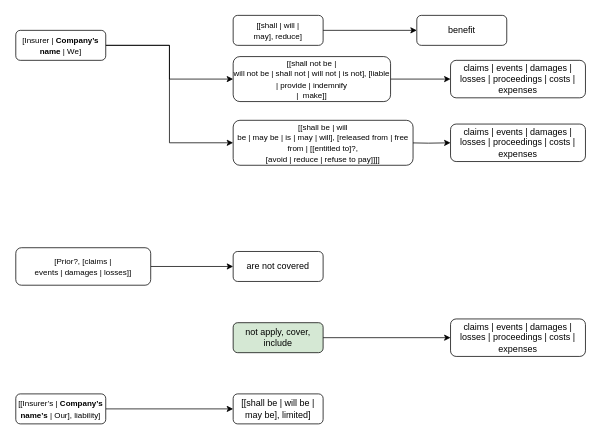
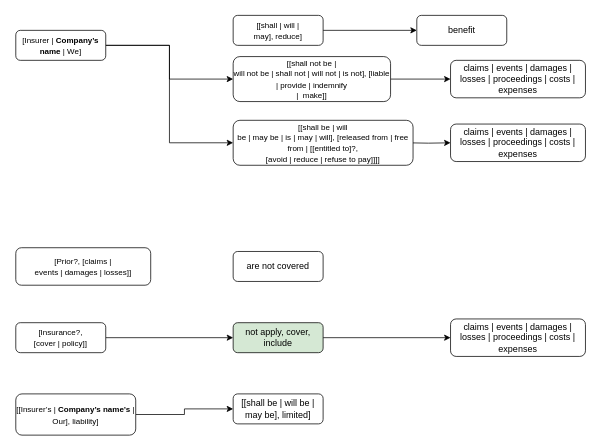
- <mxCell id="9" style="edgeStyle=orthogonalEdgeStyle;rounded=0;orthogonalLoop=1;jettySize=auto;html=1;entryX=0;entryY=0.5;entryDx=0;entryDy=0;exitX=1;exitY=0.5;exitDx=0;exitDy=0;" edge="1" parent="1" source="21" target="10"><mxGeometry relative="1" as="geometry"><mxPoint x="260" y="340" as="sourcePoint" /></mxGeometry></mxCell>
+ <mxCell id="12" value="&lt;p class=&quot;MsoNormal&quot;&gt;&lt;span style=&quot;font-size: 8pt;&quot;&gt;[Insurance?,&lt;br/&gt;[cover | policy]]&lt;/span&gt;&lt;/p&gt;" style="rounded=1;whiteSpace=wrap;html=1;fontSize=12;glass=0;strokeWidth=1;shadow=0;" vertex="1" parent="1"><mxGeometry x="20" y="430" width="120" height="40" as="geometry" /></mxCell>
+ <mxCell id="11" style="edgeStyle=orthogonalEdgeStyle;rounded=0;orthogonalLoop=1;jettySize=auto;html=1;entryX=0;entryY=0.5;entryDx=0;entryDy=0;" edge="1" parent="1" source="12" target="14"><mxGeometry relative="1" as="geometry" /></mxCell>
- <mxCell id="17" value="&lt;p class=&quot;MsoNormal&quot;&gt;&lt;span style=&quot;font-size: 8pt;&quot;&gt;[[Insurer’s | &lt;b&gt;Company’s name’s &lt;/b&gt;| Our], liability]&lt;/span&gt;&lt;/p&gt;" style="rounded=1;whiteSpace=wrap;html=1;fontSize=12;glass=0;strokeWidth=1;shadow=0;" vertex="1" parent="1"><mxGeometry x="20" y="525" width="120" height="40" as="geometry" /></mxCell>
+ <mxCell id="17" value="&lt;p class=&quot;MsoNormal&quot;&gt;&lt;span style=&quot;font-size: 8pt;&quot;&gt;[[Insurer’s | &lt;b&gt;Company’s name’s &lt;/b&gt;| Our], liability]&lt;/span&gt;&lt;/p&gt;" style="rounded=1;whiteSpace=wrap;html=1;fontSize=12;glass=0;strokeWidth=1;shadow=0;" vertex="1" parent="1"><mxGeometry x="20" y="525" width="160" height="55" as="geometry" /></mxCell>
